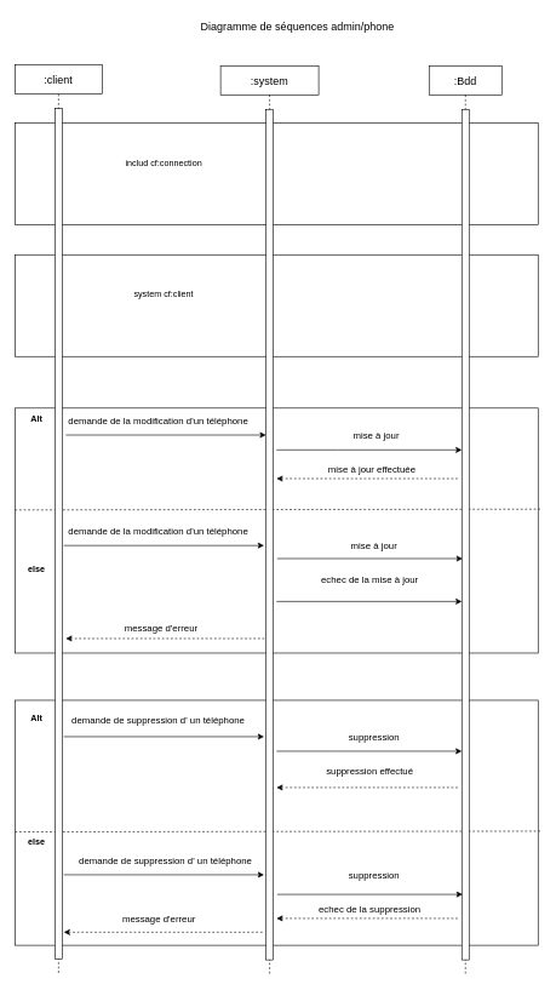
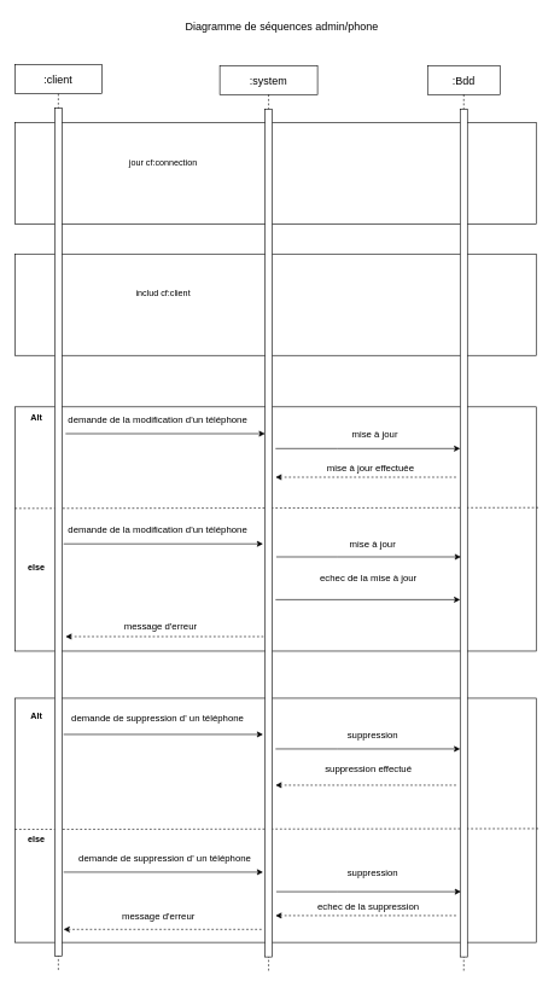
- <mxCell id="15" value="&lt;font style=&quot;font-size: 15px;&quot;&gt;Diagramme de séquences admin/phone&lt;/font&gt;" style="text;html=1;align=center;verticalAlign=middle;whiteSpace=wrap;rounded=0;" parent="1" vertex="1"><mxGeometry x="260.5" y="20" width="295.5" height="30" as="geometry" /></mxCell>
+ <mxCell id="15" value="&lt;font style=&quot;font-size: 15px;&quot;&gt;Diagramme de séquences admin/phone&lt;/font&gt;" style="text;html=1;align=center;verticalAlign=middle;whiteSpace=wrap;rounded=0;" parent="1" vertex="1"><mxGeometry x="240.5" width="295.5" height="30" as="geometry" y="20" /></mxCell>
- <mxCell id="21" value="includ cf:connection" style="text;html=1;align=center;verticalAlign=middle;whiteSpace=wrap;rounded=0;" parent="1" vertex="1"><mxGeometry x="110" y="209" width="230" height="30" as="geometry" /></mxCell>
+ <mxCell id="21" value="jour cf:connection" style="text;html=1;align=center;verticalAlign=middle;whiteSpace=wrap;rounded=0;" parent="1" vertex="1"><mxGeometry x="110" y="209" width="230" height="30" as="geometry" /></mxCell>
- <mxCell id="46" value="system cf:client" style="text;html=1;align=center;verticalAlign=middle;whiteSpace=wrap;rounded=0;" parent="1" vertex="1"><mxGeometry x="110" y="390" width="230" height="30" as="geometry" /></mxCell>
+ <mxCell id="46" value="includ cf:client" style="text;html=1;align=center;verticalAlign=middle;whiteSpace=wrap;rounded=0;" parent="1" vertex="1"><mxGeometry x="110" y="390" width="230" height="30" as="geometry" /></mxCell>
